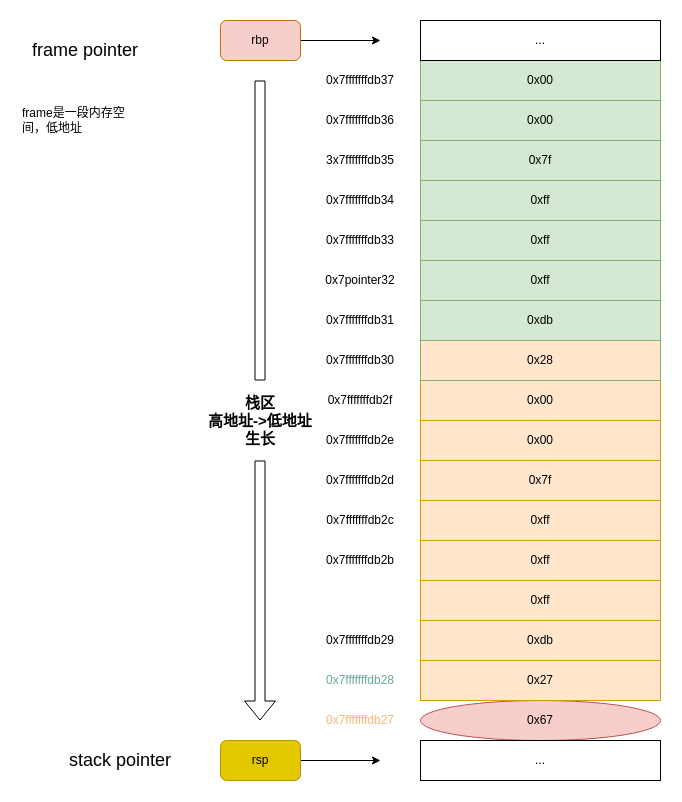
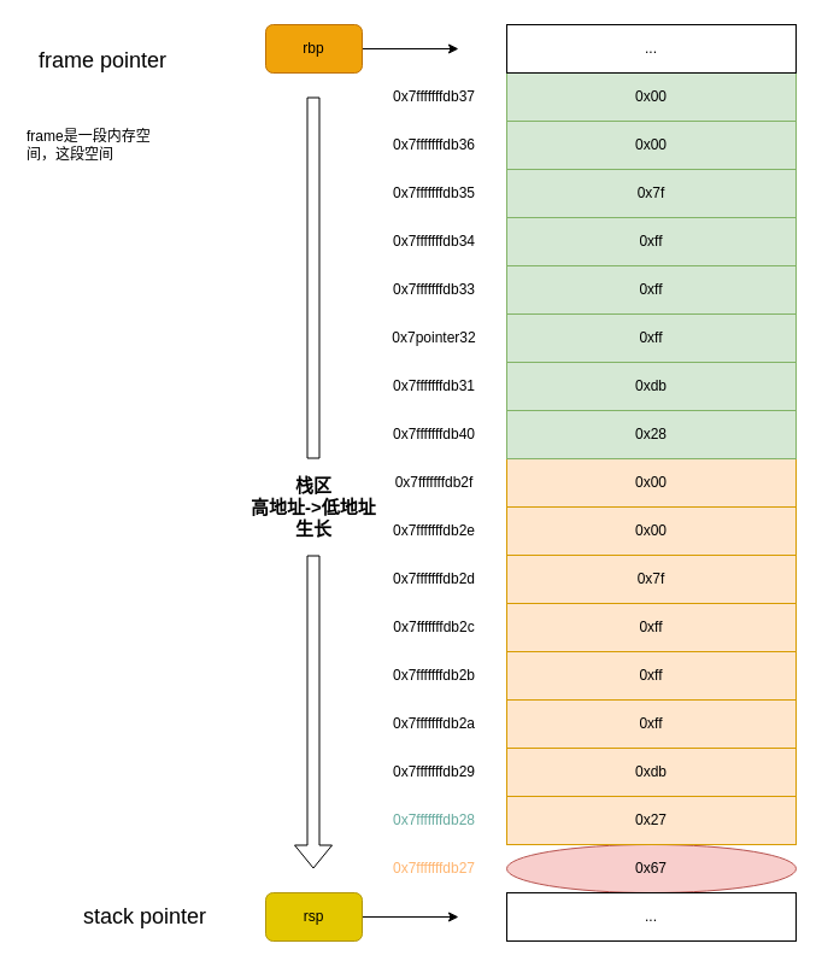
- <mxCell id="41" value="rbp" style="rounded=1;whiteSpace=wrap;html=1;fillColor=#f8cecc;strokeColor=#BD7000;fontColor=#000000;" vertex="1" parent="1"><mxGeometry x="220" y="20" width="80" height="40" as="geometry" /></mxCell>
+ <mxCell id="41" value="rbp" style="rounded=1;whiteSpace=wrap;html=1;fillColor=#f0a30a;strokeColor=#BD7000;fontColor=#000000;" vertex="1" parent="1"><mxGeometry x="220" y="20" width="80" height="40" as="geometry" /></mxCell>
- <mxCell id="47" value="frame是一段内存空间，低地址" style="text;html=1;strokeColor=none;fillColor=none;align=left;verticalAlign=middle;whiteSpace=wrap;rounded=0;" vertex="1" parent="1"><mxGeometry x="20" y="100" width="110" height="40" as="geometry" /></mxCell>
+ <mxCell id="47" value="frame是一段内存空间，这段空间" style="text;html=1;strokeColor=none;fillColor=none;align=left;verticalAlign=middle;whiteSpace=wrap;rounded=0;" vertex="1" parent="1"><mxGeometry x="20" y="100" width="110" height="40" as="geometry" /></mxCell>
- <mxCell id="35" value="3x7fffffffdb35" style="text;html=1;strokeColor=none;fillColor=none;align=center;verticalAlign=middle;whiteSpace=wrap;rounded=0;" vertex="1" parent="1"><mxGeometry x="300" y="140" width="120" height="40" as="geometry" /></mxCell>
+ <mxCell id="35" value="0x7fffffffdb35" style="text;html=1;strokeColor=none;fillColor=none;align=center;verticalAlign=middle;whiteSpace=wrap;rounded=0;" vertex="1" parent="1"><mxGeometry x="300" y="140" width="120" height="40" as="geometry" /></mxCell>
- <mxCell id="30" value="0x7fffffffdb30" style="text;html=1;strokeColor=none;fillColor=none;align=center;verticalAlign=middle;whiteSpace=wrap;rounded=0;" vertex="1" parent="1"><mxGeometry x="300" y="340" width="120" height="40" as="geometry" /></mxCell>
+ <mxCell id="30" value="0x7fffffffdb40" style="text;html=1;strokeColor=none;fillColor=none;align=center;verticalAlign=middle;whiteSpace=wrap;rounded=0;" vertex="1" parent="1"><mxGeometry x="300" y="340" width="120" height="40" as="geometry" /></mxCell>
- <mxCell id="11" value="0x28" style="rounded=0;whiteSpace=wrap;html=1;fillColor=#ffe6cc;strokeColor=#82b366;" vertex="1" parent="1"><mxGeometry x="420" y="340" width="240" height="40" as="geometry" /></mxCell>
+ <mxCell id="11" value="0x28" style="rounded=0;whiteSpace=wrap;html=1;fillColor=#d5e8d4;strokeColor=#82b366;" vertex="1" parent="1"><mxGeometry x="420" y="340" width="240" height="40" as="geometry" /></mxCell>
+ <mxCell id="24" value="0x7fffffffdb2a" style="text;html=1;strokeColor=none;fillColor=none;align=center;verticalAlign=middle;whiteSpace=wrap;rounded=0;" vertex="1" parent="1"><mxGeometry x="300" y="580" width="120" height="40" as="geometry" /></mxCell>
